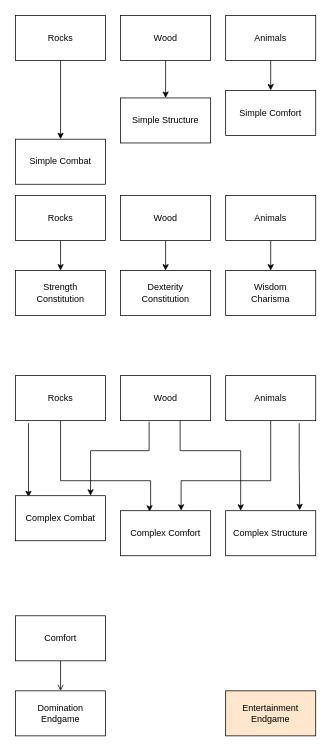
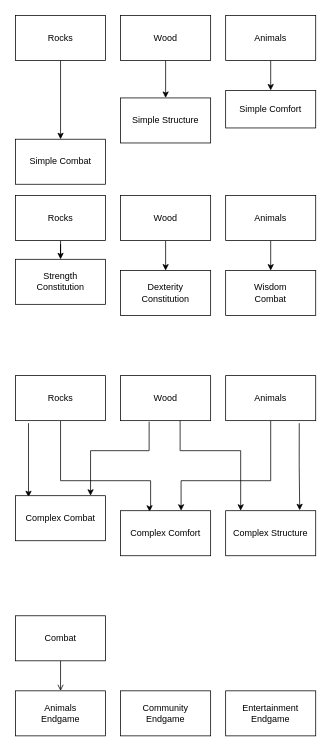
- <mxCell id="19" value="Simple Comfort" style="rounded=0;whiteSpace=wrap;html=1;" vertex="1" parent="1"><mxGeometry x="300" y="120" width="120" height="60" as="geometry" /></mxCell>
+ <mxCell id="19" value="Simple Comfort" style="rounded=0;whiteSpace=wrap;html=1;" vertex="1" parent="1"><mxGeometry x="300" y="120" width="120" height="50" as="geometry" /></mxCell>
- <mxCell id="26" value="Strength&lt;div&gt;Constitution&lt;/div&gt;" style="rounded=0;whiteSpace=wrap;html=1;" vertex="1" parent="1"><mxGeometry x="20" y="360" width="120" height="60" as="geometry" /></mxCell>
+ <mxCell id="26" value="Strength&lt;div&gt;Constitution&lt;/div&gt;" style="rounded=0;whiteSpace=wrap;html=1;" vertex="1" parent="1"><mxGeometry x="20" y="345" width="120" height="60" as="geometry" /></mxCell>
- <mxCell id="28" value="Wisdom&lt;div&gt;Charisma&lt;/div&gt;" style="rounded=0;whiteSpace=wrap;html=1;" vertex="1" parent="1"><mxGeometry x="300" y="360" width="120" height="60" as="geometry" /></mxCell>
+ <mxCell id="28" value="Wisdom&lt;div&gt;Combat&lt;/div&gt;" style="rounded=0;whiteSpace=wrap;html=1;" vertex="1" parent="1"><mxGeometry x="300" y="360" width="120" height="60" as="geometry" /></mxCell>
- <mxCell id="33" value="Comfort" style="rounded=0;whiteSpace=wrap;html=1;" vertex="1" parent="1"><mxGeometry x="20" y="820" width="120" height="60" as="geometry" /></mxCell>
+ <mxCell id="33" value="Combat" style="rounded=0;whiteSpace=wrap;html=1;" vertex="1" parent="1"><mxGeometry x="20" y="820" width="120" height="60" as="geometry" /></mxCell>
- <mxCell id="34" value="Domination&lt;br&gt;Endgame" style="rounded=0;whiteSpace=wrap;html=1;" vertex="1" parent="1"><mxGeometry x="20" y="920" width="120" height="60" as="geometry" /></mxCell>
+ <mxCell id="34" value="Animals&lt;br&gt;Endgame" style="rounded=0;whiteSpace=wrap;html=1;" vertex="1" parent="1"><mxGeometry x="20" y="920" width="120" height="60" as="geometry" /></mxCell>
+ <mxCell id="35" value="Community&lt;br&gt;Endgame" style="rounded=0;whiteSpace=wrap;html=1;" vertex="1" parent="1"><mxGeometry x="160" y="920" width="120" height="60" as="geometry" /></mxCell>
- <mxCell id="36" value="Entertainment&lt;br&gt;Endgame" style="rounded=0;whiteSpace=wrap;html=1;fillColor=#ffe6cc;" vertex="1" parent="1"><mxGeometry x="300" y="920" width="120" height="60" as="geometry" /></mxCell>
+ <mxCell id="36" value="Entertainment&lt;br&gt;Endgame" style="rounded=0;whiteSpace=wrap;html=1;" vertex="1" parent="1"><mxGeometry x="300" y="920" width="120" height="60" as="geometry" /></mxCell>
